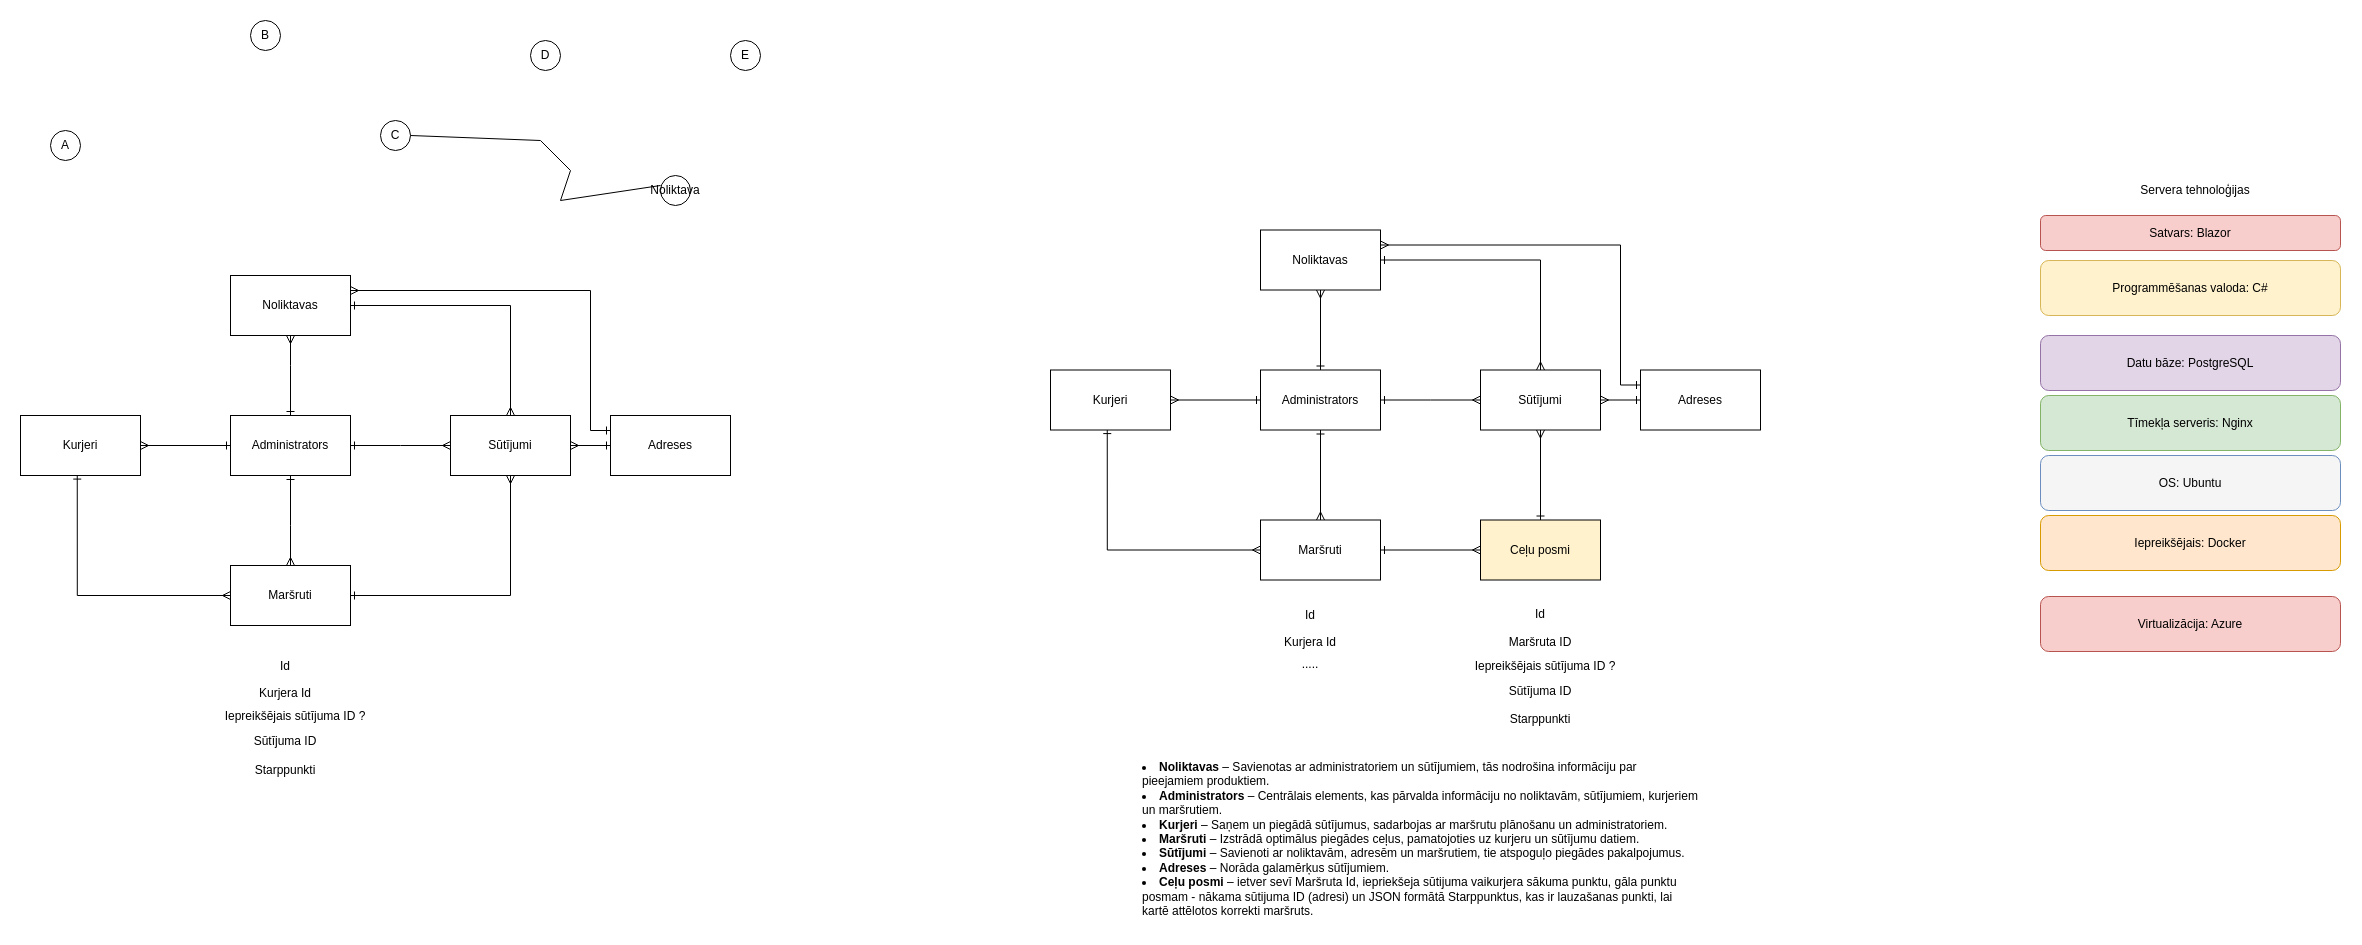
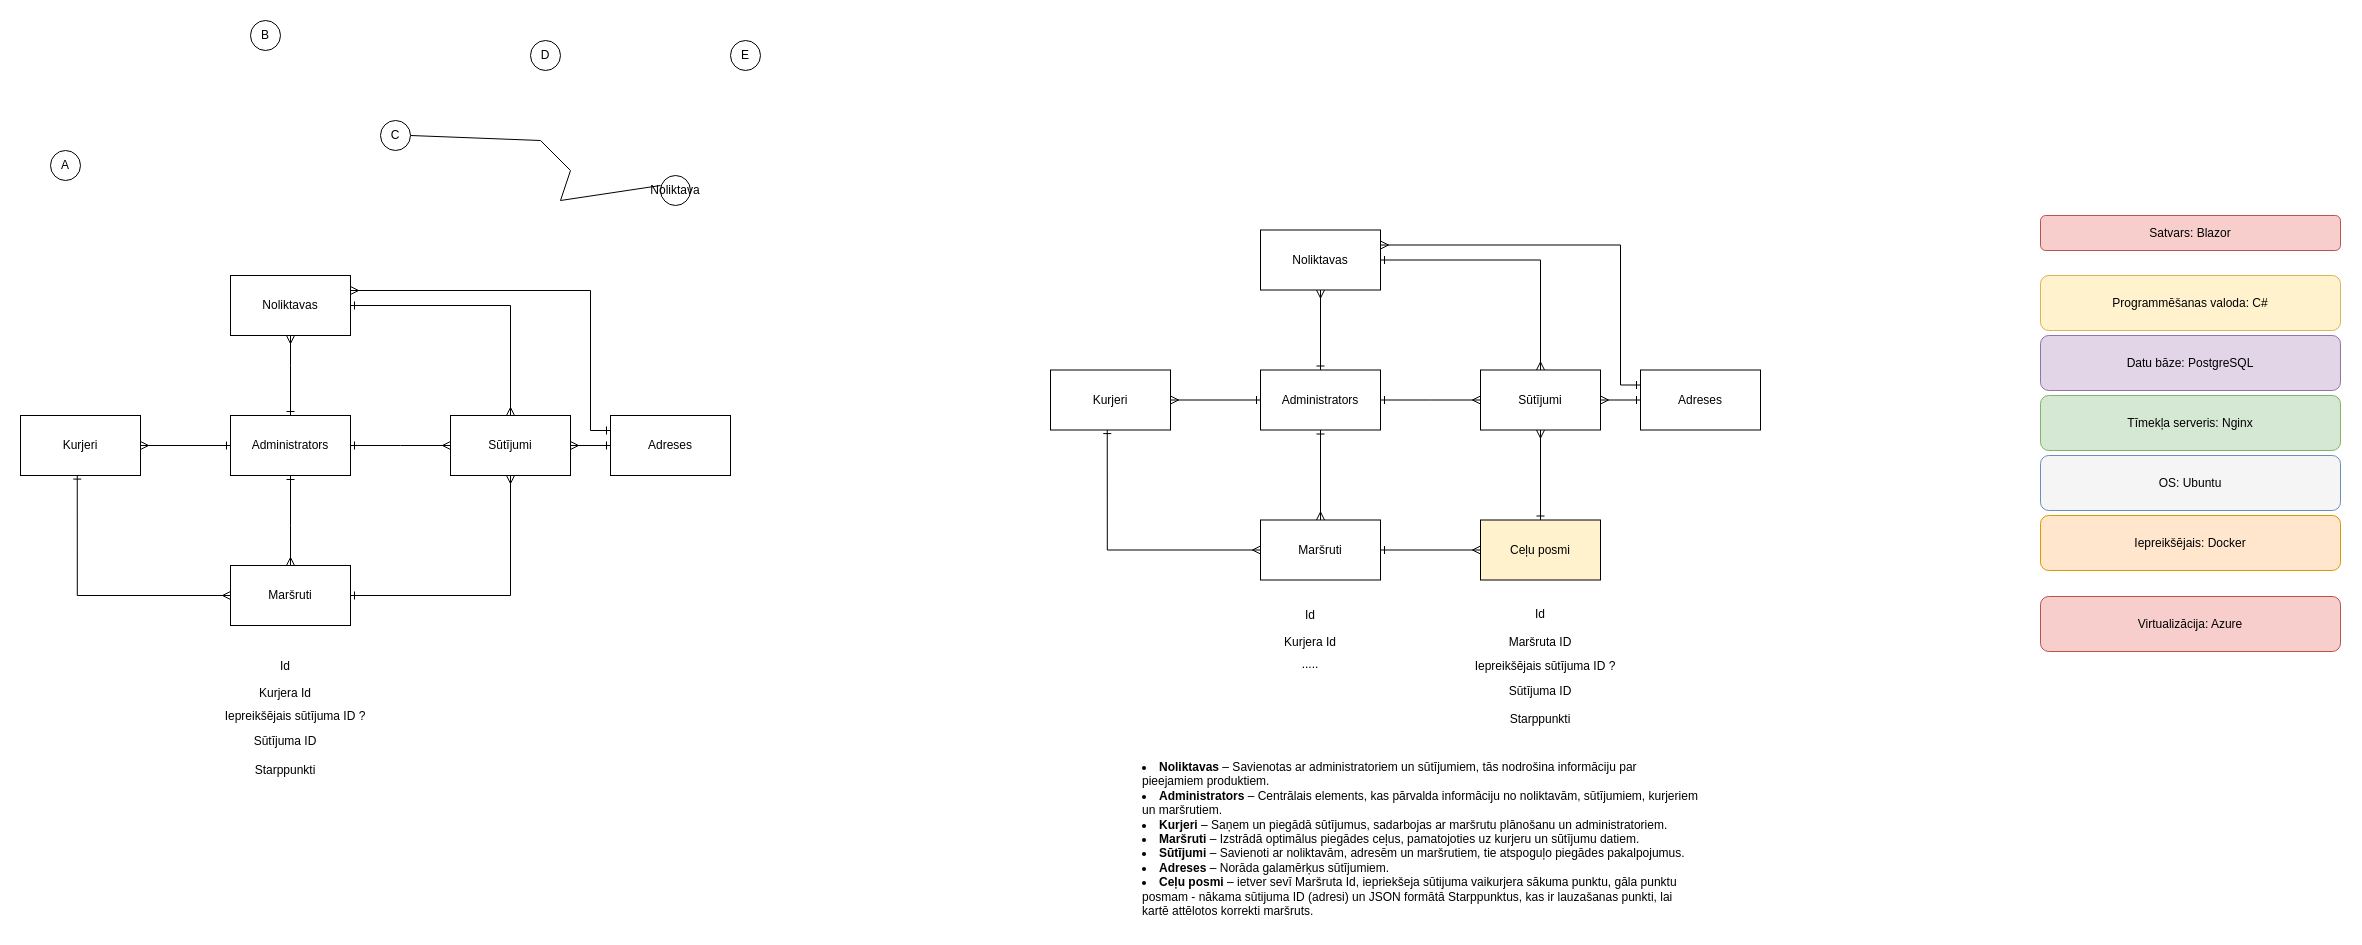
- <mxCell id="17" value="A" style="ellipse;whiteSpace=wrap;html=1;" parent="1" vertex="1"><mxGeometry x="50" y="130" width="30" height="30" as="geometry" /></mxCell>
+ <mxCell id="17" value="A" style="ellipse;whiteSpace=wrap;html=1;" parent="1" vertex="1"><mxGeometry x="50" y="150" width="30" height="30" as="geometry" /></mxCell>
- <mxCell id="29" value="Servera tehnoloģijas" style="text;html=1;align=center;verticalAlign=middle;whiteSpace=wrap;rounded=0;" parent="1" vertex="1"><mxGeometry x="2100" y="175" width="190" height="30" as="geometry" /></mxCell>
- <mxCell id="26" value="Programmēšanas valoda: C#" style="rounded=1;whiteSpace=wrap;html=1;fillColor=#fff2cc;strokeColor=#d6b656;" parent="1" vertex="1"><mxGeometry x="2040" y="260" width="300" height="55" as="geometry" /></mxCell>
+ <mxCell id="26" value="Programmēšanas valoda: C#" style="rounded=1;whiteSpace=wrap;html=1;fillColor=#fff2cc;strokeColor=#d6b656;" parent="1" vertex="1"><mxGeometry x="2040" y="275" width="300" height="55" as="geometry" /></mxCell>
